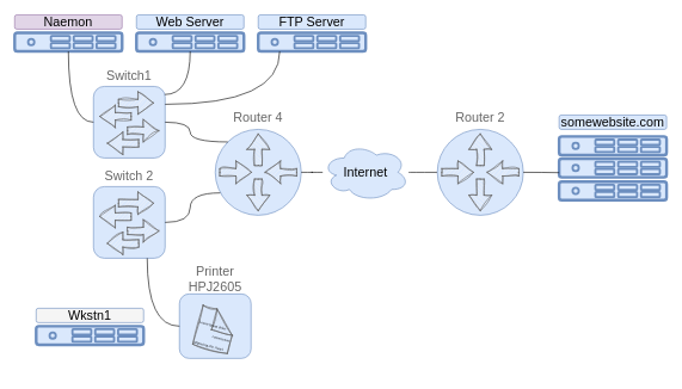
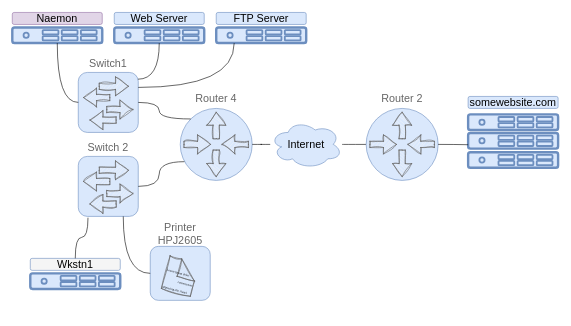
+ <mxCell id="109" style="edgeStyle=orthogonalEdgeStyle;rounded=0;orthogonalLoop=1;jettySize=auto;html=1;entryX=0.162;entryY=1.022;entryDx=0;entryDy=0;entryPerimeter=0;curved=1;endArrow=none;endFill=0;" edge="1" parent="1" source="97" target="39"><mxGeometry relative="1" as="geometry" /></mxCell>
